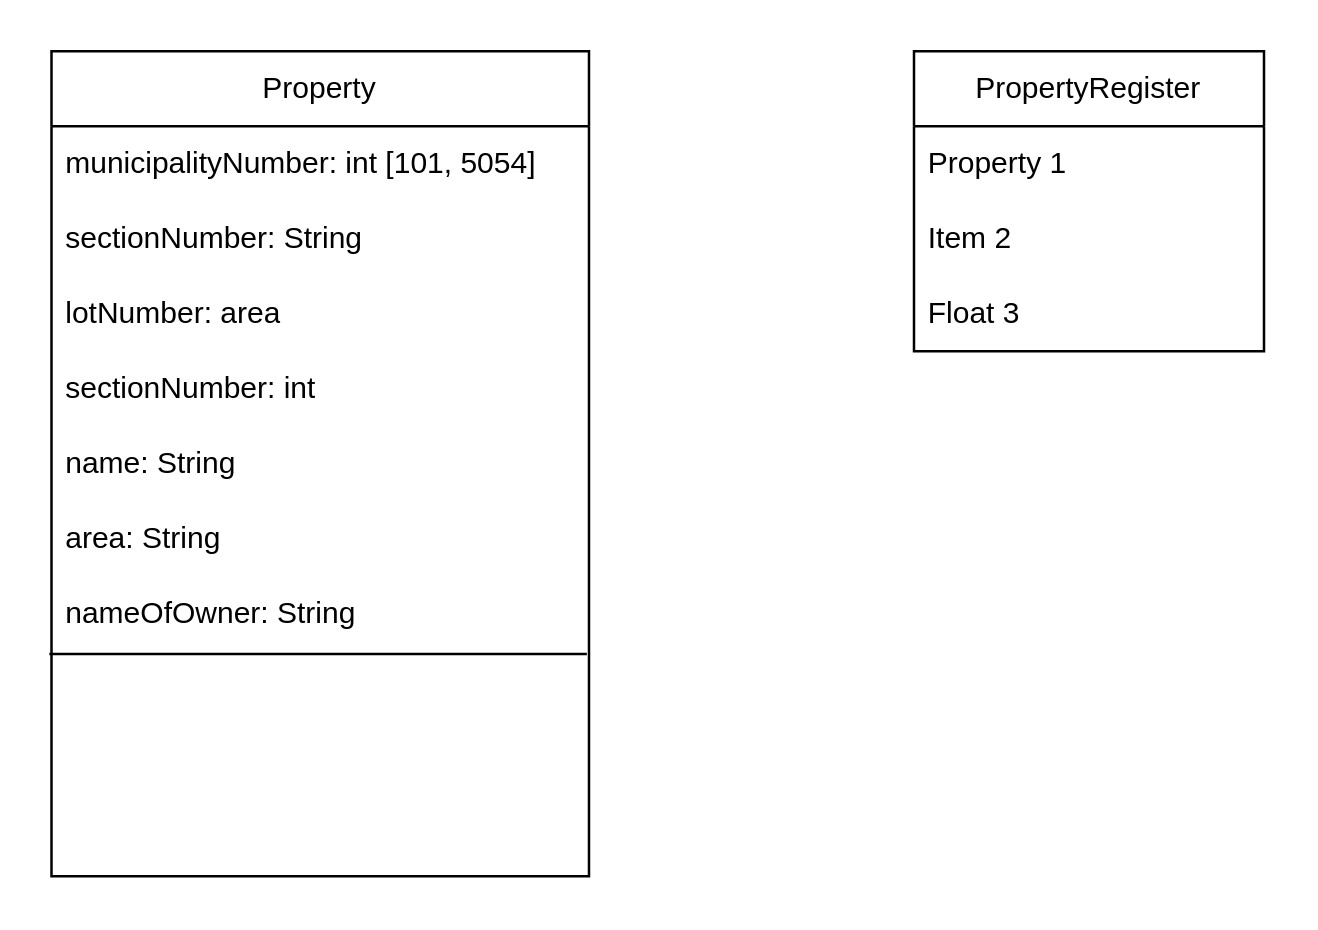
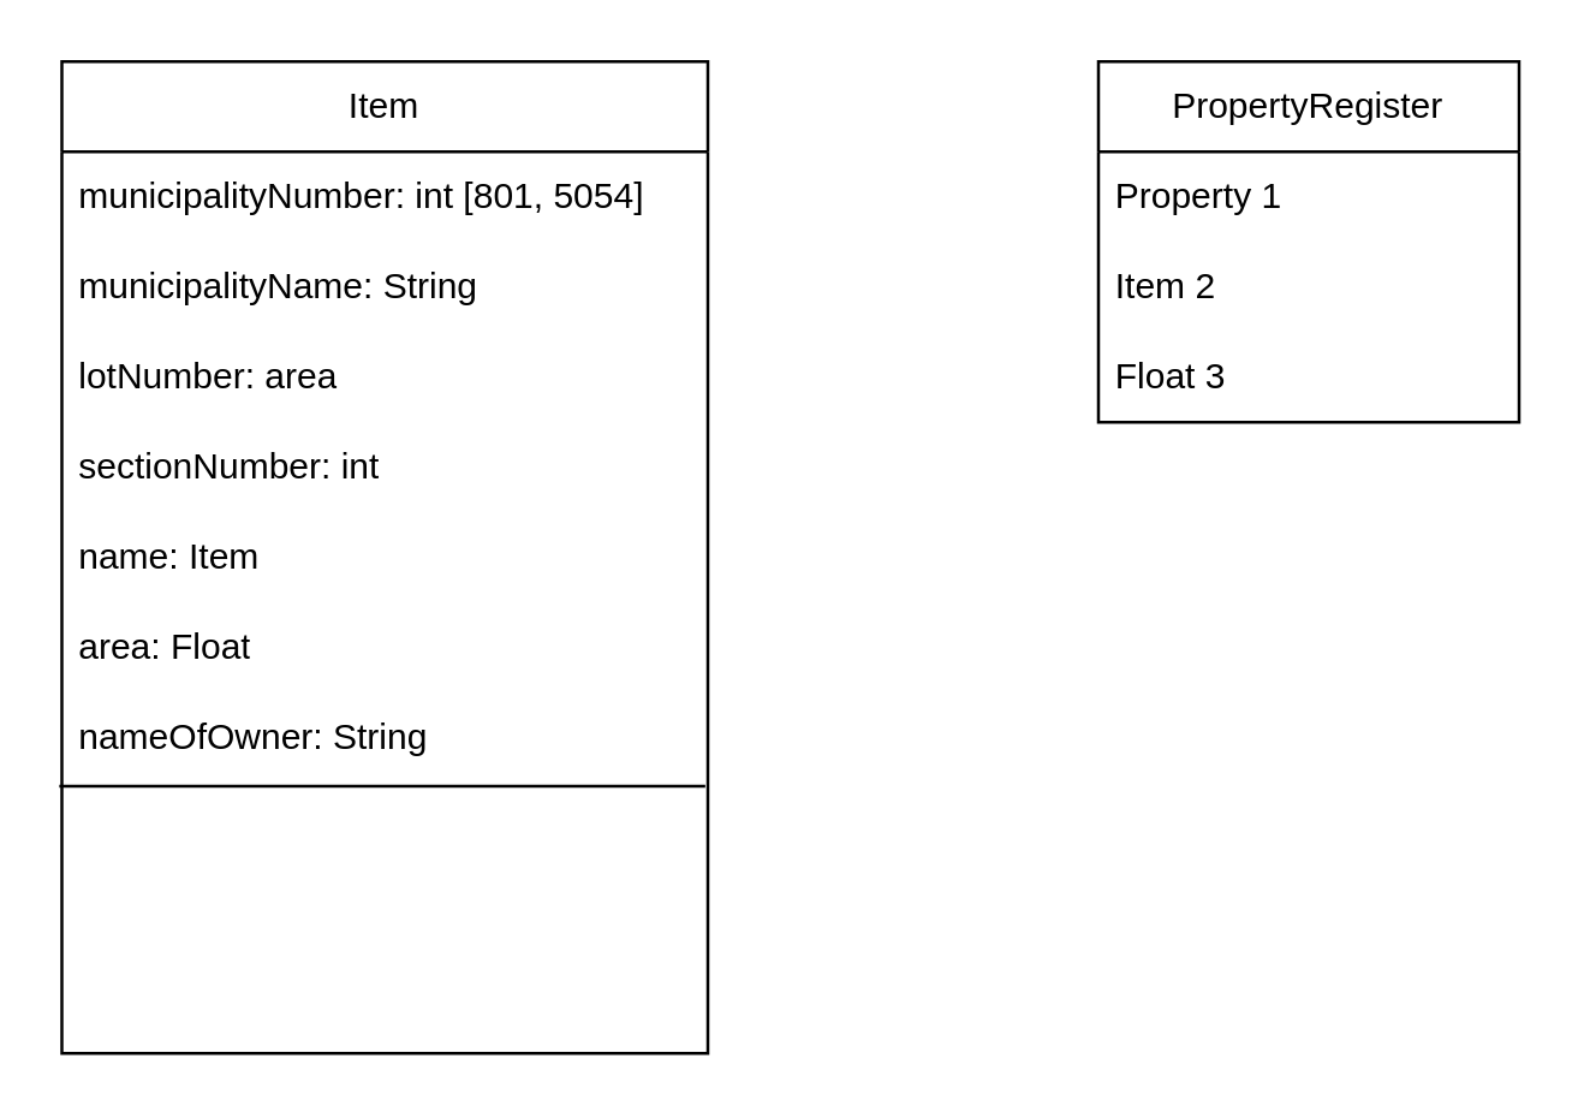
- <mxCell id="2" value="Property" style="swimlane;fontStyle=0;childLayout=stackLayout;horizontal=1;startSize=30;horizontalStack=0;resizeParent=1;resizeParentMax=0;resizeLast=0;collapsible=1;marginBottom=0;whiteSpace=wrap;html=1;" vertex="1" parent="1"><mxGeometry x="20" y="20" width="215" height="330" as="geometry" /></mxCell>
+ <mxCell id="2" value="Item" style="swimlane;fontStyle=0;childLayout=stackLayout;horizontal=1;startSize=30;horizontalStack=0;resizeParent=1;resizeParentMax=0;resizeLast=0;collapsible=1;marginBottom=0;whiteSpace=wrap;html=1;" vertex="1" parent="1"><mxGeometry x="20" y="20" width="215" height="330" as="geometry" /></mxCell>
- <mxCell id="3" value="municipalityNumber: int [101, 5054]" style="text;strokeColor=none;fillColor=none;align=left;verticalAlign=middle;spacingLeft=4;spacingRight=4;overflow=hidden;points=[[0,0.5],[1,0.5]];portConstraint=eastwest;rotatable=0;whiteSpace=wrap;html=1;" vertex="1" parent="2"><mxGeometry y="30" width="215" height="30" as="geometry" /></mxCell>
+ <mxCell id="3" value="municipalityNumber: int [801, 5054]" style="text;strokeColor=none;fillColor=none;align=left;verticalAlign=middle;spacingLeft=4;spacingRight=4;overflow=hidden;points=[[0,0.5],[1,0.5]];portConstraint=eastwest;rotatable=0;whiteSpace=wrap;html=1;" vertex="1" parent="2"><mxGeometry y="30" width="215" height="30" as="geometry" /></mxCell>
- <mxCell id="4" value="sectionNumber: String" style="text;strokeColor=none;fillColor=none;align=left;verticalAlign=middle;spacingLeft=4;spacingRight=4;overflow=hidden;points=[[0,0.5],[1,0.5]];portConstraint=eastwest;rotatable=0;whiteSpace=wrap;html=1;" vertex="1" parent="2"><mxGeometry y="60" width="215" height="30" as="geometry" /></mxCell>
+ <mxCell id="4" value="municipalityName: String" style="text;strokeColor=none;fillColor=none;align=left;verticalAlign=middle;spacingLeft=4;spacingRight=4;overflow=hidden;points=[[0,0.5],[1,0.5]];portConstraint=eastwest;rotatable=0;whiteSpace=wrap;html=1;" vertex="1" parent="2"><mxGeometry y="60" width="215" height="30" as="geometry" /></mxCell>
- <mxCell id="7" value="name: String" style="text;strokeColor=none;fillColor=none;align=left;verticalAlign=middle;spacingLeft=4;spacingRight=4;overflow=hidden;points=[[0,0.5],[1,0.5]];portConstraint=eastwest;rotatable=0;whiteSpace=wrap;html=1;" vertex="1" parent="2"><mxGeometry y="150" width="215" height="30" as="geometry" /></mxCell>
+ <mxCell id="7" value="name: Item" style="text;strokeColor=none;fillColor=none;align=left;verticalAlign=middle;spacingLeft=4;spacingRight=4;overflow=hidden;points=[[0,0.5],[1,0.5]];portConstraint=eastwest;rotatable=0;whiteSpace=wrap;html=1;" vertex="1" parent="2"><mxGeometry y="150" width="215" height="30" as="geometry" /></mxCell>
- <mxCell id="8" value="area: String" style="text;strokeColor=none;fillColor=none;align=left;verticalAlign=middle;spacingLeft=4;spacingRight=4;overflow=hidden;points=[[0,0.5],[1,0.5]];portConstraint=eastwest;rotatable=0;whiteSpace=wrap;html=1;" vertex="1" parent="2"><mxGeometry y="180" width="215" height="30" as="geometry" /></mxCell>
+ <mxCell id="8" value="area: Float" style="text;strokeColor=none;fillColor=none;align=left;verticalAlign=middle;spacingLeft=4;spacingRight=4;overflow=hidden;points=[[0,0.5],[1,0.5]];portConstraint=eastwest;rotatable=0;whiteSpace=wrap;html=1;" vertex="1" parent="2"><mxGeometry y="180" width="215" height="30" as="geometry" /></mxCell>
